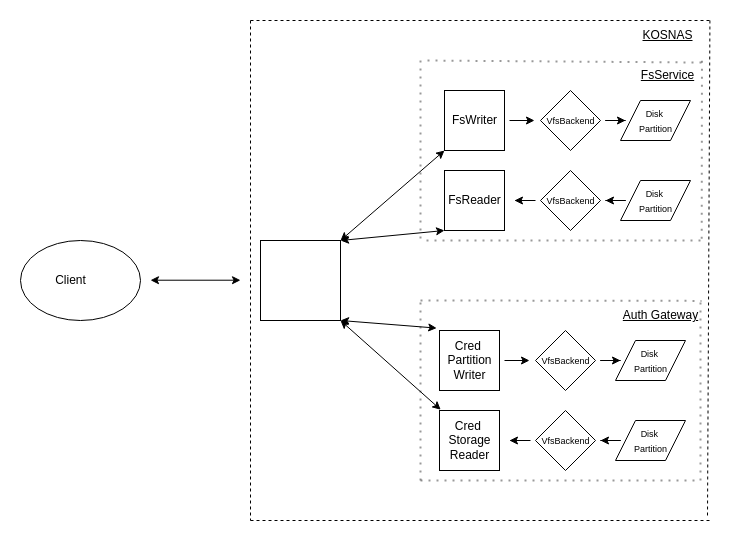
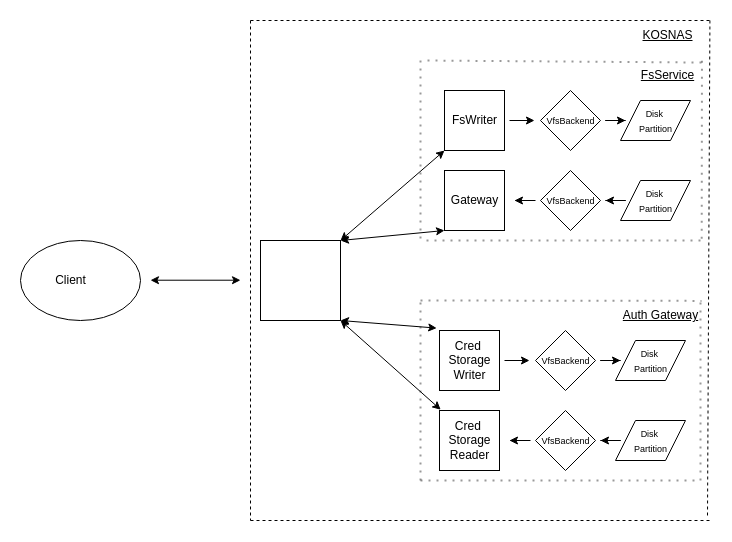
- <mxCell id="14" value="FsReader" style="text;html=1;align=center;verticalAlign=middle;resizable=0;points=[];autosize=1;strokeColor=none;fillColor=none;" parent="1" vertex="1"><mxGeometry x="434" y="185" width="80" height="30" as="geometry" /></mxCell>
+ <mxCell id="14" value="Gateway" style="text;html=1;align=center;verticalAlign=middle;resizable=0;points=[];autosize=1;strokeColor=none;fillColor=none;" parent="1" vertex="1"><mxGeometry x="434" y="185" width="80" height="30" as="geometry" /></mxCell>
- <mxCell id="41" value="Cred&amp;nbsp;&lt;div&gt;Partition&lt;div&gt;Writer&lt;/div&gt;&lt;/div&gt;" style="text;html=1;align=center;verticalAlign=middle;resizable=0;points=[];autosize=1;strokeColor=none;fillColor=none;" parent="1" vertex="1"><mxGeometry x="434" y="330" width="70" height="60" as="geometry" /></mxCell>
+ <mxCell id="41" value="Cred&amp;nbsp;&lt;div&gt;Storage&lt;div&gt;Writer&lt;/div&gt;&lt;/div&gt;" style="text;html=1;align=center;verticalAlign=middle;resizable=0;points=[];autosize=1;strokeColor=none;fillColor=none;" parent="1" vertex="1"><mxGeometry x="434" y="330" width="70" height="60" as="geometry" /></mxCell>
